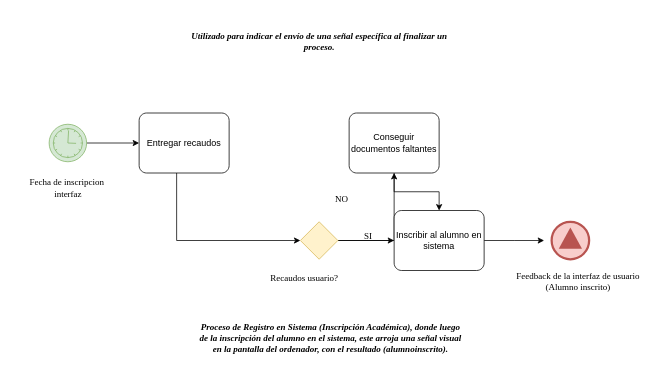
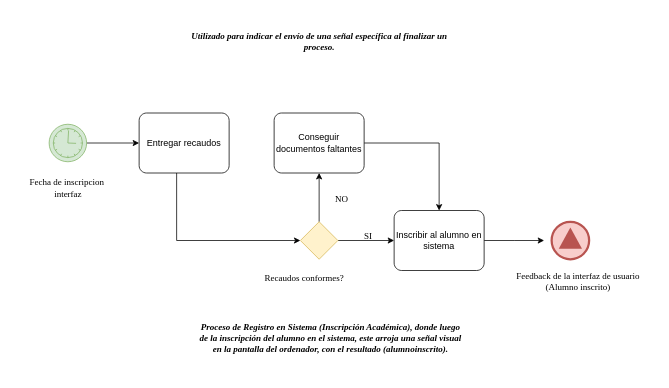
- <mxCell id="7" value="Conseguir documentos faltantes" style="points=[[0.25,0,0],[0.5,0,0],[0.75,0,0],[1,0.25,0],[1,0.5,0],[1,0.75,0],[0.75,1,0],[0.5,1,0],[0.25,1,0],[0,0.75,0],[0,0.5,0],[0,0.25,0]];shape=mxgraph.bpmn.task;whiteSpace=wrap;rectStyle=rounded;size=10;taskMarker=abstract;" vertex="1" parent="1"><mxGeometry x="465" y="150" width="120" height="80" as="geometry" /></mxCell>
+ <mxCell id="7" value="Conseguir documentos faltantes" style="points=[[0.25,0,0],[0.5,0,0],[0.75,0,0],[1,0.25,0],[1,0.5,0],[1,0.75,0],[0.75,1,0],[0.5,1,0],[0.25,1,0],[0,0.75,0],[0,0.5,0],[0,0.25,0]];shape=mxgraph.bpmn.task;whiteSpace=wrap;rectStyle=rounded;size=10;taskMarker=abstract;" vertex="1" parent="1"><mxGeometry x="365" y="150" width="120" height="80" as="geometry" /></mxCell>
- <mxCell id="19" value="Recaudos usuario?" style="text;html=1;align=center;verticalAlign=middle;resizable=0;points=[];autosize=1;strokeColor=none;fillColor=none;fontFamily=Georgia;" vertex="1" parent="1"><mxGeometry x="335" y="355" width="140" height="30" as="geometry" /></mxCell>
+ <mxCell id="19" value="Recaudos conformes?" style="text;html=1;align=center;verticalAlign=middle;resizable=0;points=[];autosize=1;strokeColor=none;fillColor=none;fontFamily=Georgia;" vertex="1" parent="1"><mxGeometry x="335" y="355" width="140" height="30" as="geometry" /></mxCell>
